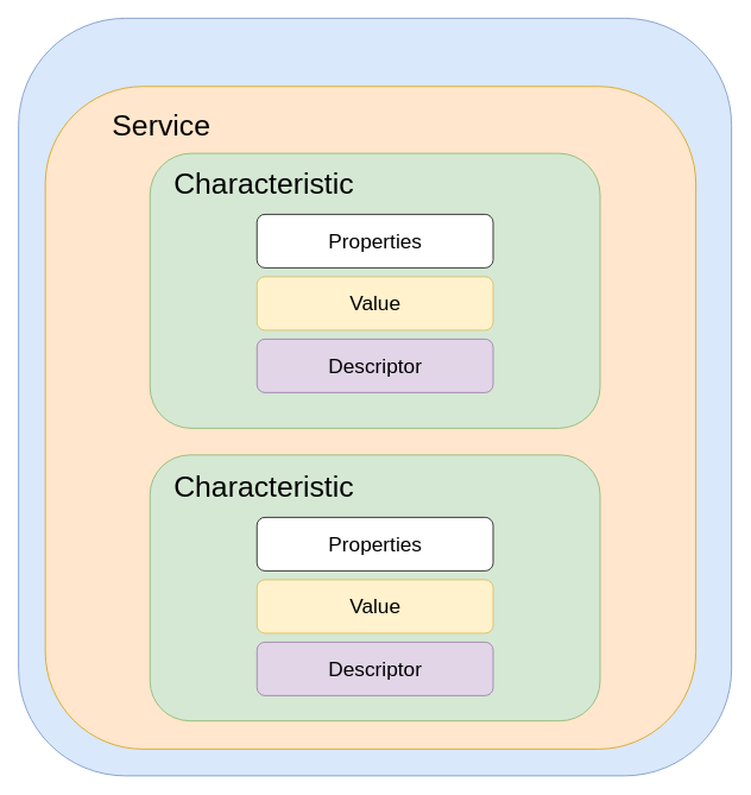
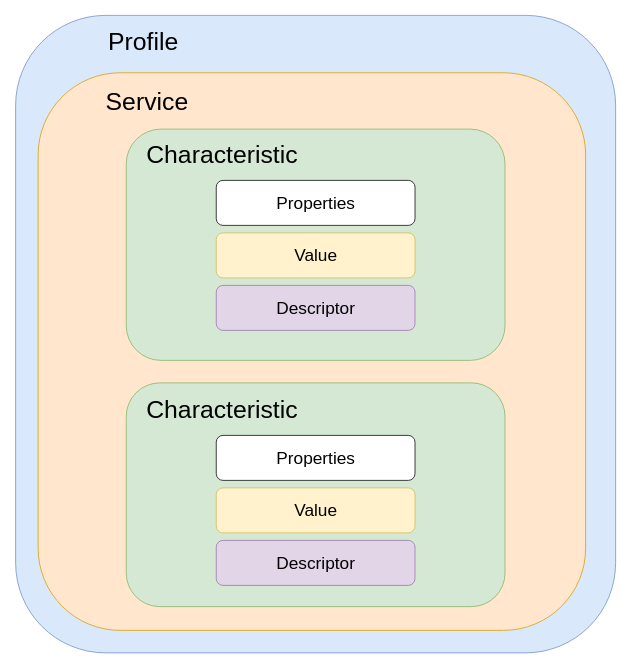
+ <mxCell id="5" value="&lt;font style=&quot;font-size: 33px;&quot;&gt;Profile&lt;/font&gt;" style="text;html=1;align=center;verticalAlign=middle;resizable=0;points=[];autosize=1;strokeColor=none;fillColor=none;" vertex="1" parent="1"><mxGeometry x="130" y="30" width="120" height="50" as="geometry" /></mxCell>
- <mxCell id="6" value="&lt;font style=&quot;font-size: 33px;&quot;&gt;Service&lt;/font&gt;" style="text;html=1;align=center;verticalAlign=middle;resizable=0;points=[];autosize=1;strokeColor=none;fillColor=none;" vertex="1" parent="1"><mxGeometry x="115" y="115" width="130" height="50" as="geometry" /></mxCell>
+ <mxCell id="6" value="&lt;font style=&quot;font-size: 33px;&quot;&gt;Service&lt;/font&gt;" style="text;html=1;align=center;verticalAlign=middle;resizable=0;points=[];autosize=1;strokeColor=none;fillColor=none;" vertex="1" parent="1"><mxGeometry x="130" y="110" width="130" height="50" as="geometry" /></mxCell>
